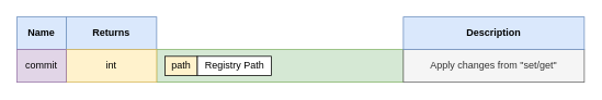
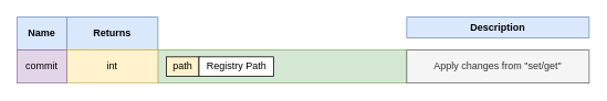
- <mxCell id="8" value="&lt;b&gt;Description&lt;/b&gt;" style="rounded=0;whiteSpace=wrap;html=1;align=center;fillColor=#dae8fc;strokeColor=#6c8ebf;" parent="1" vertex="1"><mxGeometry x="490" y="20" width="220" height="40" as="geometry" /></mxCell>
+ <mxCell id="8" value="&lt;b&gt;Description&lt;/b&gt;" style="rounded=0;whiteSpace=wrap;html=1;align=center;fillColor=#dae8fc;strokeColor=#6c8ebf;" parent="1" vertex="1"><mxGeometry x="490" y="20" width="220" height="25" as="geometry" /></mxCell>
